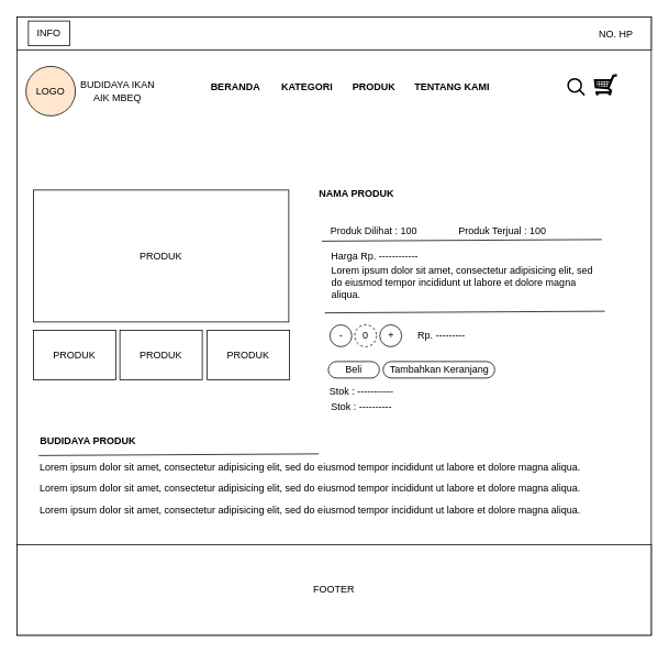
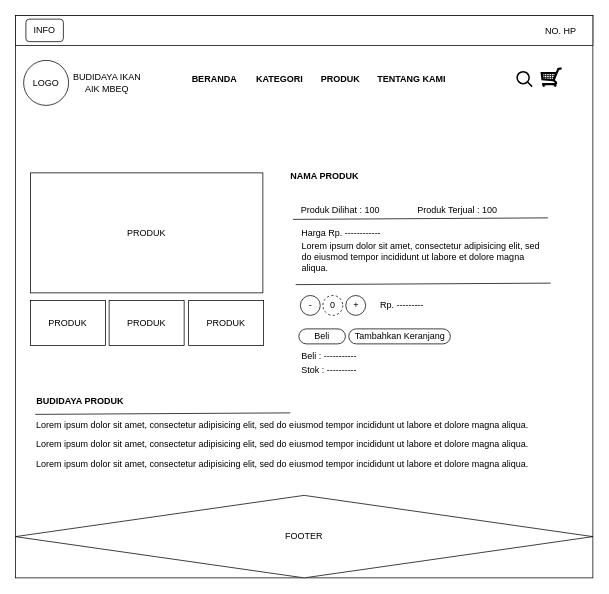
- <mxCell id="7" value="INFO" style="whiteSpace=wrap;html=1;rounded=0;" parent="1" vertex="1"><mxGeometry x="34" y="25" width="50" height="30" as="geometry" /></mxCell>
+ <mxCell id="7" value="INFO" style="rounded=1;whiteSpace=wrap;html=1;" parent="1" vertex="1"><mxGeometry x="34" y="25" width="50" height="30" as="geometry" /></mxCell>
- <mxCell id="6" value="LOGO" style="ellipse;whiteSpace=wrap;html=1;aspect=fixed;fillColor=#ffe6cc;" parent="1" vertex="1"><mxGeometry x="31" y="80" width="60" height="60" as="geometry" /></mxCell>
+ <mxCell id="6" value="LOGO" style="ellipse;whiteSpace=wrap;html=1;aspect=fixed;" parent="1" vertex="1"><mxGeometry x="31" y="80" width="60" height="60" as="geometry" /></mxCell>
- <mxCell id="33" value="Stok : -----------" style="text;html=1;resizable=0;autosize=1;align=center;verticalAlign=middle;points=[];fillColor=none;strokeColor=none;rounded=0;" vertex="1" parent="1"><mxGeometry x="387.5" y="460" width="100" height="30" as="geometry" /></mxCell>
+ <mxCell id="33" value="Beli : -----------" style="text;html=1;resizable=0;autosize=1;align=center;verticalAlign=middle;points=[];fillColor=none;strokeColor=none;rounded=0;" vertex="1" parent="1"><mxGeometry x="387.5" y="460" width="100" height="30" as="geometry" /></mxCell>
- <mxCell id="15" value="FOOTER" style="rounded=0;whiteSpace=wrap;html=1;" parent="1" vertex="1"><mxGeometry x="20" y="660" width="770" height="110" as="geometry" /></mxCell>
+ <mxCell id="15" value="FOOTER" style="rhombus;whiteSpace=wrap;html=1;" parent="1" vertex="1"><mxGeometry x="20" y="660" width="770" height="110" as="geometry" /></mxCell>
